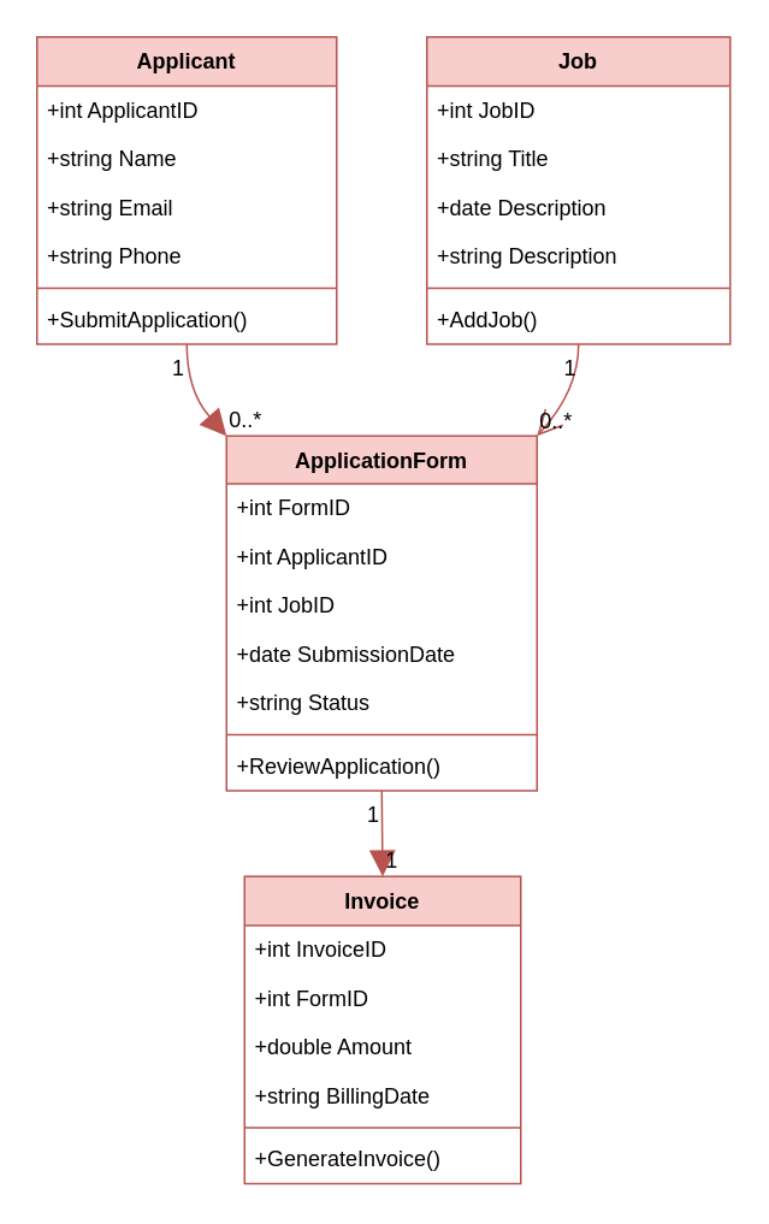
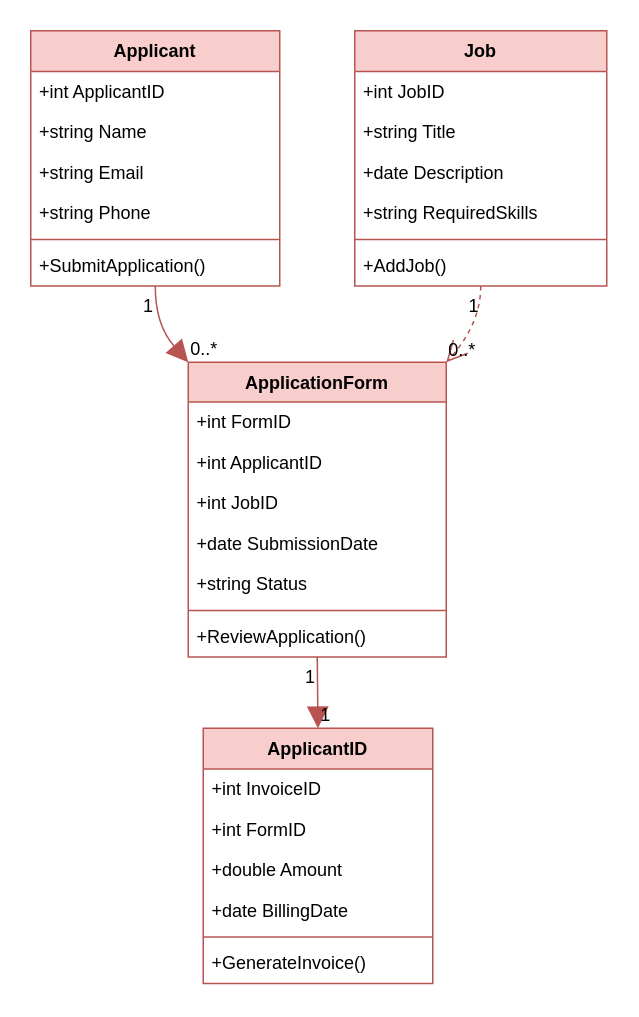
- <mxCell id="13" value="+string Description" style="text;strokeColor=none;fillColor=none;align=left;verticalAlign=top;spacingLeft=4;spacingRight=4;overflow=hidden;rotatable=0;points=[[0,0.5],[1,0.5]];portConstraint=eastwest;" vertex="1" parent="9"><mxGeometry y="108.167" width="168" height="27" as="geometry" /></mxCell>
+ <mxCell id="13" value="+string RequiredSkills" style="text;strokeColor=none;fillColor=none;align=left;verticalAlign=top;spacingLeft=4;spacingRight=4;overflow=hidden;rotatable=0;points=[[0,0.5],[1,0.5]];portConstraint=eastwest;" vertex="1" parent="9"><mxGeometry y="108.167" width="168" height="27" as="geometry" /></mxCell>
- <mxCell id="34" value="" style="curved=1;startArrow=none;endArrow=open;endSize=12;exitX=0.5;exitY=1;entryX=1;entryY=0;rounded=0;fillColor=#f8cecc;strokeColor=#b85450;" edge="1" parent="1" source="9" target="16"><mxGeometry relative="1" as="geometry"><Array as="points"><mxPoint x="320" y="216" /></Array></mxGeometry></mxCell>
+ <mxCell id="34" value="" style="curved=1;startArrow=none;endArrow=open;endSize=12;exitX=0.5;exitY=1;entryX=1;entryY=0;rounded=0;fillColor=#f8cecc;strokeColor=#b85450;dashed=1;" edge="1" parent="1" source="9" target="16"><mxGeometry relative="1" as="geometry"><Array as="points"><mxPoint x="320" y="216" /></Array></mxGeometry></mxCell>
- <mxCell id="24" value="Invoice" style="swimlane;fontStyle=1;align=center;verticalAlign=top;childLayout=stackLayout;horizontal=1;startSize=27.167;horizontalStack=0;resizeParent=1;resizeParentMax=0;resizeLast=0;collapsible=0;marginBottom=0;fillColor=#f8cecc;strokeColor=#b85450;" vertex="1" parent="1"><mxGeometry x="135" y="485" width="153" height="170.167" as="geometry" /></mxCell>
+ <mxCell id="24" value="ApplicantID" style="swimlane;fontStyle=1;align=center;verticalAlign=top;childLayout=stackLayout;horizontal=1;startSize=27.167;horizontalStack=0;resizeParent=1;resizeParentMax=0;resizeLast=0;collapsible=0;marginBottom=0;fillColor=#f8cecc;strokeColor=#b85450;" vertex="1" parent="1"><mxGeometry x="135" y="485" width="153" height="170.167" as="geometry" /></mxCell>
- <mxCell id="28" value="+string BillingDate" style="text;strokeColor=none;fillColor=none;align=left;verticalAlign=top;spacingLeft=4;spacingRight=4;overflow=hidden;rotatable=0;points=[[0,0.5],[1,0.5]];portConstraint=eastwest;" vertex="1" parent="24"><mxGeometry y="108.167" width="153" height="27" as="geometry" /></mxCell>
+ <mxCell id="28" value="+date BillingDate" style="text;strokeColor=none;fillColor=none;align=left;verticalAlign=top;spacingLeft=4;spacingRight=4;overflow=hidden;rotatable=0;points=[[0,0.5],[1,0.5]];portConstraint=eastwest;" vertex="1" parent="24"><mxGeometry y="108.167" width="153" height="27" as="geometry" /></mxCell>
